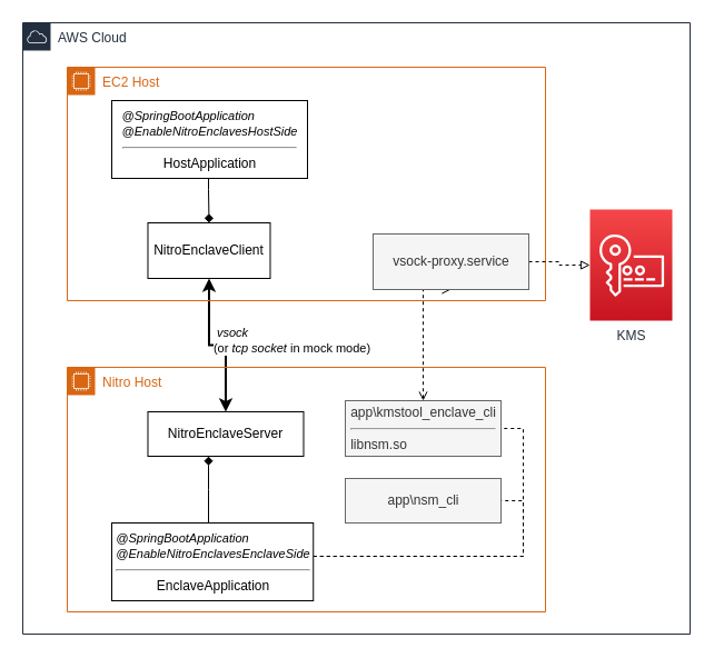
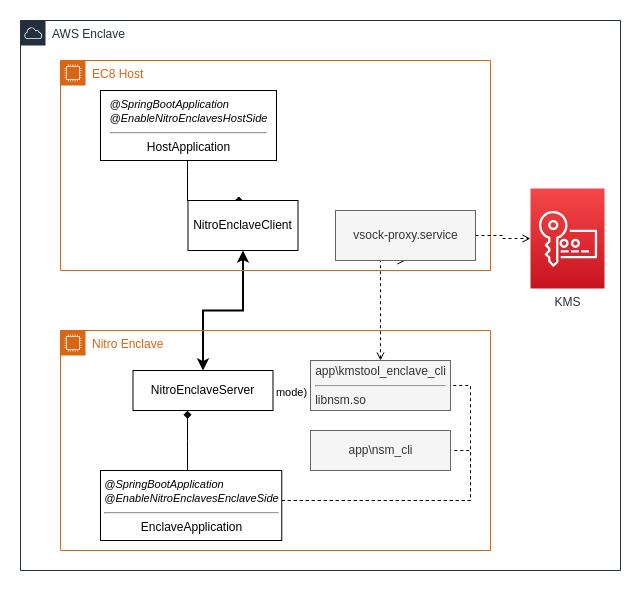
- <mxCell id="18" value="AWS Cloud" style="points=[[0,0],[0.25,0],[0.5,0],[0.75,0],[1,0],[1,0.25],[1,0.5],[1,0.75],[1,1],[0.75,1],[0.5,1],[0.25,1],[0,1],[0,0.75],[0,0.5],[0,0.25]];outlineConnect=0;gradientColor=none;html=1;whiteSpace=wrap;fontSize=12;fontStyle=0;container=1;pointerEvents=0;collapsible=0;recursiveResize=0;shape=mxgraph.aws4.group;grIcon=mxgraph.aws4.group_aws_cloud;strokeColor=#232F3E;fillColor=none;verticalAlign=top;align=left;spacingLeft=30;fontColor=#232F3E;dashed=0;" vertex="1" parent="1"><mxGeometry x="20" y="20" width="600" height="550" as="geometry" /></mxCell>
+ <mxCell id="18" value="AWS Enclave" style="points=[[0,0],[0.25,0],[0.5,0],[0.75,0],[1,0],[1,0.25],[1,0.5],[1,0.75],[1,1],[0.75,1],[0.5,1],[0.25,1],[0,1],[0,0.75],[0,0.5],[0,0.25]];outlineConnect=0;gradientColor=none;html=1;whiteSpace=wrap;fontSize=12;fontStyle=0;container=1;pointerEvents=0;collapsible=0;recursiveResize=0;shape=mxgraph.aws4.group;grIcon=mxgraph.aws4.group_aws_cloud;strokeColor=#232F3E;fillColor=none;verticalAlign=top;align=left;spacingLeft=30;fontColor=#232F3E;dashed=0;" vertex="1" parent="1"><mxGeometry x="20" y="20" width="600" height="550" as="geometry" /></mxCell>
- <mxCell id="3" value="EC2 Host" style="points=[[0,0],[0.25,0],[0.5,0],[0.75,0],[1,0],[1,0.25],[1,0.5],[1,0.75],[1,1],[0.75,1],[0.5,1],[0.25,1],[0,1],[0,0.75],[0,0.5],[0,0.25]];outlineConnect=0;gradientColor=none;html=1;whiteSpace=wrap;fontSize=12;fontStyle=0;shape=mxgraph.aws4.group;grIcon=mxgraph.aws4.group_ec2_instance_contents;strokeColor=#D86613;fillColor=none;verticalAlign=top;align=left;spacingLeft=30;fontColor=#D86613;dashed=0;" parent="1" vertex="1"><mxGeometry x="60" y="60" width="430" height="210" as="geometry" /></mxCell>
+ <mxCell id="3" value="EC8 Host" style="points=[[0,0],[0.25,0],[0.5,0],[0.75,0],[1,0],[1,0.25],[1,0.5],[1,0.75],[1,1],[0.75,1],[0.5,1],[0.25,1],[0,1],[0,0.75],[0,0.5],[0,0.25]];outlineConnect=0;gradientColor=none;html=1;whiteSpace=wrap;fontSize=12;fontStyle=0;shape=mxgraph.aws4.group;grIcon=mxgraph.aws4.group_ec2_instance_contents;strokeColor=#D86613;fillColor=none;verticalAlign=top;align=left;spacingLeft=30;fontColor=#D86613;dashed=0;" parent="1" vertex="1"><mxGeometry x="60" y="60" width="430" height="210" as="geometry" /></mxCell>
- <mxCell id="7" value="NitroEnclaveClient" style="html=1;" parent="1" vertex="1"><mxGeometry x="132.49" y="200" width="110" height="50" as="geometry" /></mxCell>
+ <mxCell id="7" value="NitroEnclaveClient" style="html=1;" parent="1" vertex="1"><mxGeometry x="187.49" y="200" width="110" height="50" as="geometry" /></mxCell>
- <mxCell id="15" style="edgeStyle=orthogonalEdgeStyle;rounded=0;orthogonalLoop=1;jettySize=auto;html=1;dashed=1;startArrow=none;startFill=0;endArrow=block;endFill=0;strokeWidth=1;" parent="1" source="16" target="19" edge="1"><mxGeometry relative="1" as="geometry" /></mxCell>
+ <mxCell id="15" style="edgeStyle=orthogonalEdgeStyle;rounded=0;orthogonalLoop=1;jettySize=auto;html=1;dashed=1;startArrow=none;startFill=0;endArrow=open;endFill=0;strokeWidth=1;" parent="1" source="16" target="19" edge="1"><mxGeometry relative="1" as="geometry" /></mxCell>
- <mxCell id="4" value="Nitro Host" style="points=[[0,0],[0.25,0],[0.5,0],[0.75,0],[1,0],[1,0.25],[1,0.5],[1,0.75],[1,1],[0.75,1],[0.5,1],[0.25,1],[0,1],[0,0.75],[0,0.5],[0,0.25]];outlineConnect=0;gradientColor=none;html=1;whiteSpace=wrap;fontSize=12;fontStyle=0;shape=mxgraph.aws4.group;grIcon=mxgraph.aws4.group_ec2_instance_contents;strokeColor=#D86613;fillColor=none;verticalAlign=top;align=left;spacingLeft=30;fontColor=#D86613;dashed=0;" parent="1" vertex="1"><mxGeometry x="60" y="330" width="430" height="220" as="geometry" /></mxCell>
+ <mxCell id="4" value="Nitro Enclave" style="points=[[0,0],[0.25,0],[0.5,0],[0.75,0],[1,0],[1,0.25],[1,0.5],[1,0.75],[1,1],[0.75,1],[0.5,1],[0.25,1],[0,1],[0,0.75],[0,0.5],[0,0.25]];outlineConnect=0;gradientColor=none;html=1;whiteSpace=wrap;fontSize=12;fontStyle=0;shape=mxgraph.aws4.group;grIcon=mxgraph.aws4.group_ec2_instance_contents;strokeColor=#D86613;fillColor=none;verticalAlign=top;align=left;spacingLeft=30;fontColor=#D86613;dashed=0;" parent="1" vertex="1"><mxGeometry x="60" y="330" width="430" height="220" as="geometry" /></mxCell>
